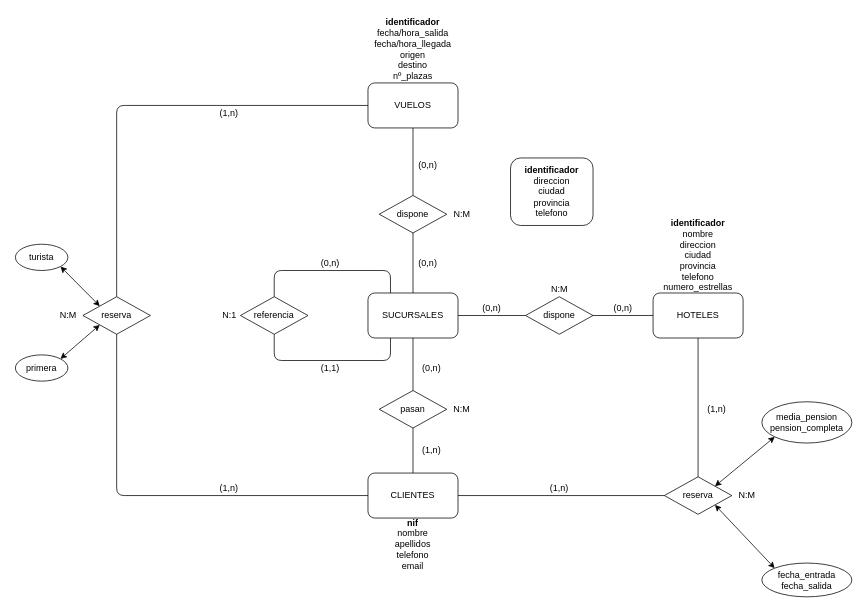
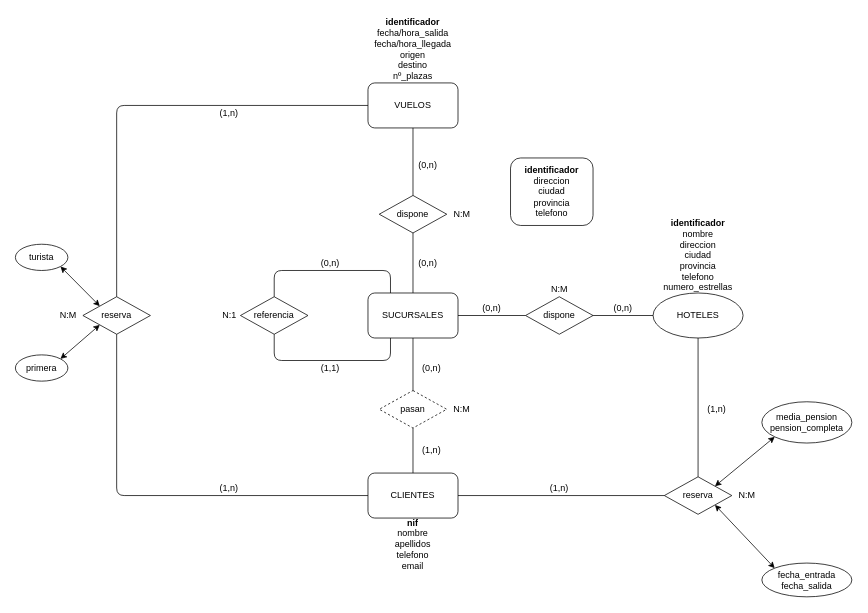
- <mxCell id="25" value="HOTELES" style="rounded=1;whiteSpace=wrap;html=1;" vertex="1" parent="1"><mxGeometry x="870" y="390" width="120" height="60" as="geometry" /></mxCell>
+ <mxCell id="25" value="HOTELES" style="ellipse;whiteSpace=wrap;html=1;" vertex="1" parent="1"><mxGeometry x="870" y="390" width="120" height="60" as="geometry" /></mxCell>
- <mxCell id="14" value="pasan" style="rhombus;whiteSpace=wrap;html=1;" vertex="1" parent="1"><mxGeometry x="505" y="520" width="90" height="50" as="geometry" /></mxCell>
+ <mxCell id="14" value="pasan" style="rhombus;whiteSpace=wrap;html=1;dashed=1;" vertex="1" parent="1"><mxGeometry x="505" y="520" width="90" height="50" as="geometry" /></mxCell>
